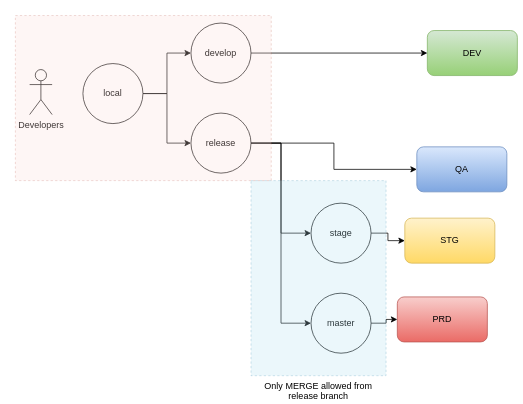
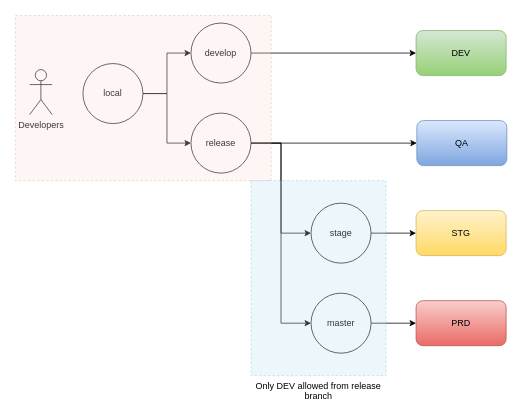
- <mxCell id="13" value="DEV" style="rounded=1;whiteSpace=wrap;html=1;gradientColor=#97d077;fillColor=#d5e8d4;strokeColor=#82b366;" vertex="1" parent="1"><mxGeometry x="569" y="40" width="120" height="60" as="geometry" /></mxCell>
+ <mxCell id="13" value="DEV" style="rounded=1;whiteSpace=wrap;html=1;gradientColor=#97d077;fillColor=#d5e8d4;strokeColor=#82b366;" vertex="1" parent="1"><mxGeometry x="554" y="40" width="120" height="60" as="geometry" /></mxCell>
- <mxCell id="8" value="QA" style="rounded=1;whiteSpace=wrap;html=1;gradientColor=#7ea6e0;fillColor=#dae8fc;strokeColor=#6c8ebf;" vertex="1" parent="1"><mxGeometry x="555" y="195" width="120" height="60" as="geometry" /></mxCell>
+ <mxCell id="8" value="QA" style="rounded=1;whiteSpace=wrap;html=1;gradientColor=#7ea6e0;fillColor=#dae8fc;strokeColor=#6c8ebf;" vertex="1" parent="1"><mxGeometry x="555" y="160" width="120" height="60" as="geometry" /></mxCell>
- <mxCell id="5" value="STG" style="rounded=1;whiteSpace=wrap;html=1;gradientColor=#ffd966;fillColor=#fff2cc;strokeColor=#d6b656;" vertex="1" parent="1"><mxGeometry x="539" y="290" width="120" height="60" as="geometry" /></mxCell>
+ <mxCell id="5" value="STG" style="rounded=1;whiteSpace=wrap;html=1;gradientColor=#ffd966;fillColor=#fff2cc;strokeColor=#d6b656;" vertex="1" parent="1"><mxGeometry x="554" y="280" width="120" height="60" as="geometry" /></mxCell>
- <mxCell id="2" value="PRD" style="rounded=1;whiteSpace=wrap;html=1;gradientColor=#ea6b66;fillColor=#f8cecc;strokeColor=#b85450;" vertex="1" parent="1"><mxGeometry x="529" y="395" width="120" height="60" as="geometry" /></mxCell>
+ <mxCell id="2" value="PRD" style="rounded=1;whiteSpace=wrap;html=1;gradientColor=#ea6b66;fillColor=#f8cecc;strokeColor=#b85450;" vertex="1" parent="1"><mxGeometry x="554" y="400" width="120" height="60" as="geometry" /></mxCell>
- <mxCell id="17" value="Only MERGE allowed from release branch" style="rounded=0;whiteSpace=wrap;html=1;dashed=1;fillColor=#b1ddf0;opacity=25;strokeColor=#10739e;labelPosition=center;verticalLabelPosition=bottom;align=center;verticalAlign=top;horizontal=1;" vertex="1" parent="1"><mxGeometry x="334" y="240" width="180" height="260" as="geometry" /></mxCell>
+ <mxCell id="17" value="Only DEV allowed from release branch" style="rounded=0;whiteSpace=wrap;html=1;dashed=1;fillColor=#b1ddf0;opacity=25;strokeColor=#10739e;labelPosition=center;verticalLabelPosition=bottom;align=center;verticalAlign=top;horizontal=1;" vertex="1" parent="1"><mxGeometry x="334" y="240" width="180" height="260" as="geometry" /></mxCell>
